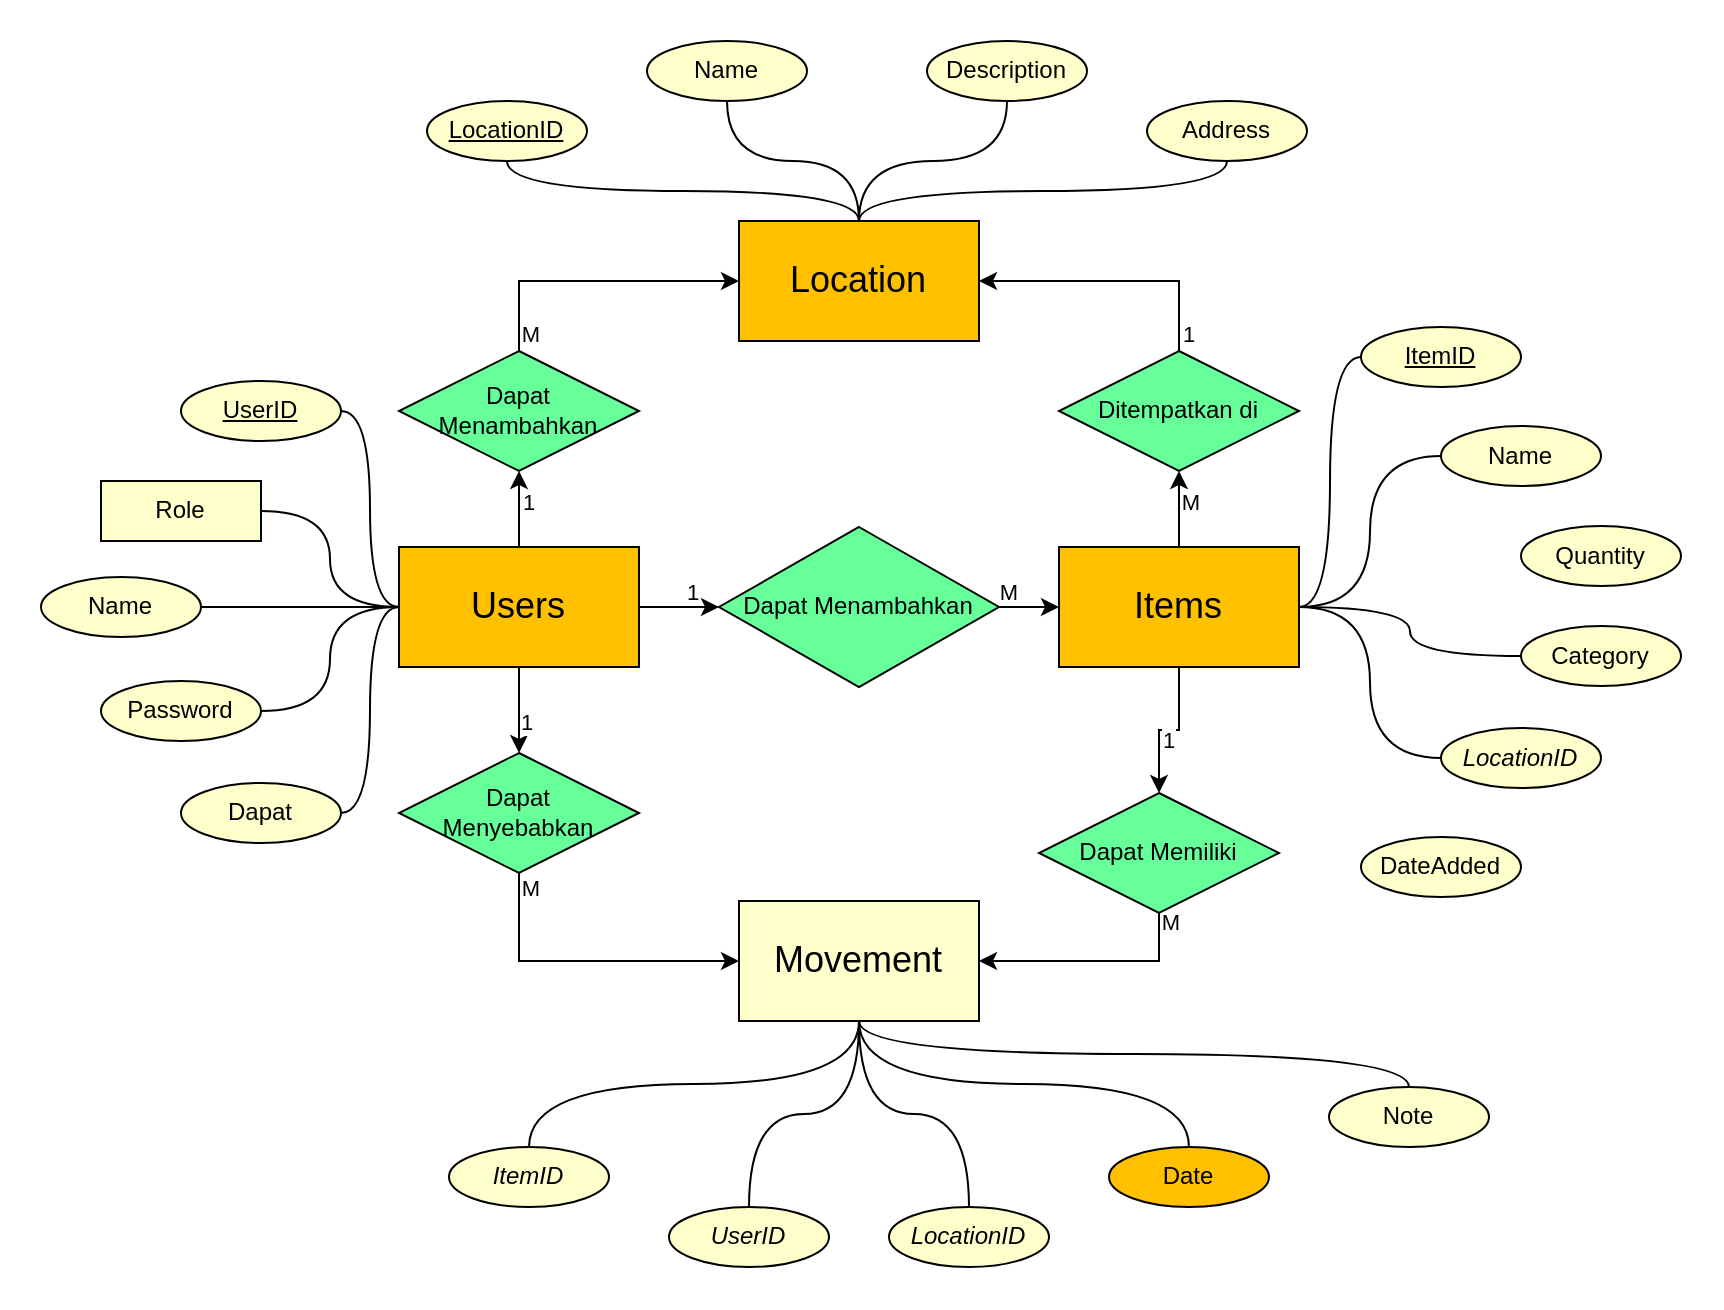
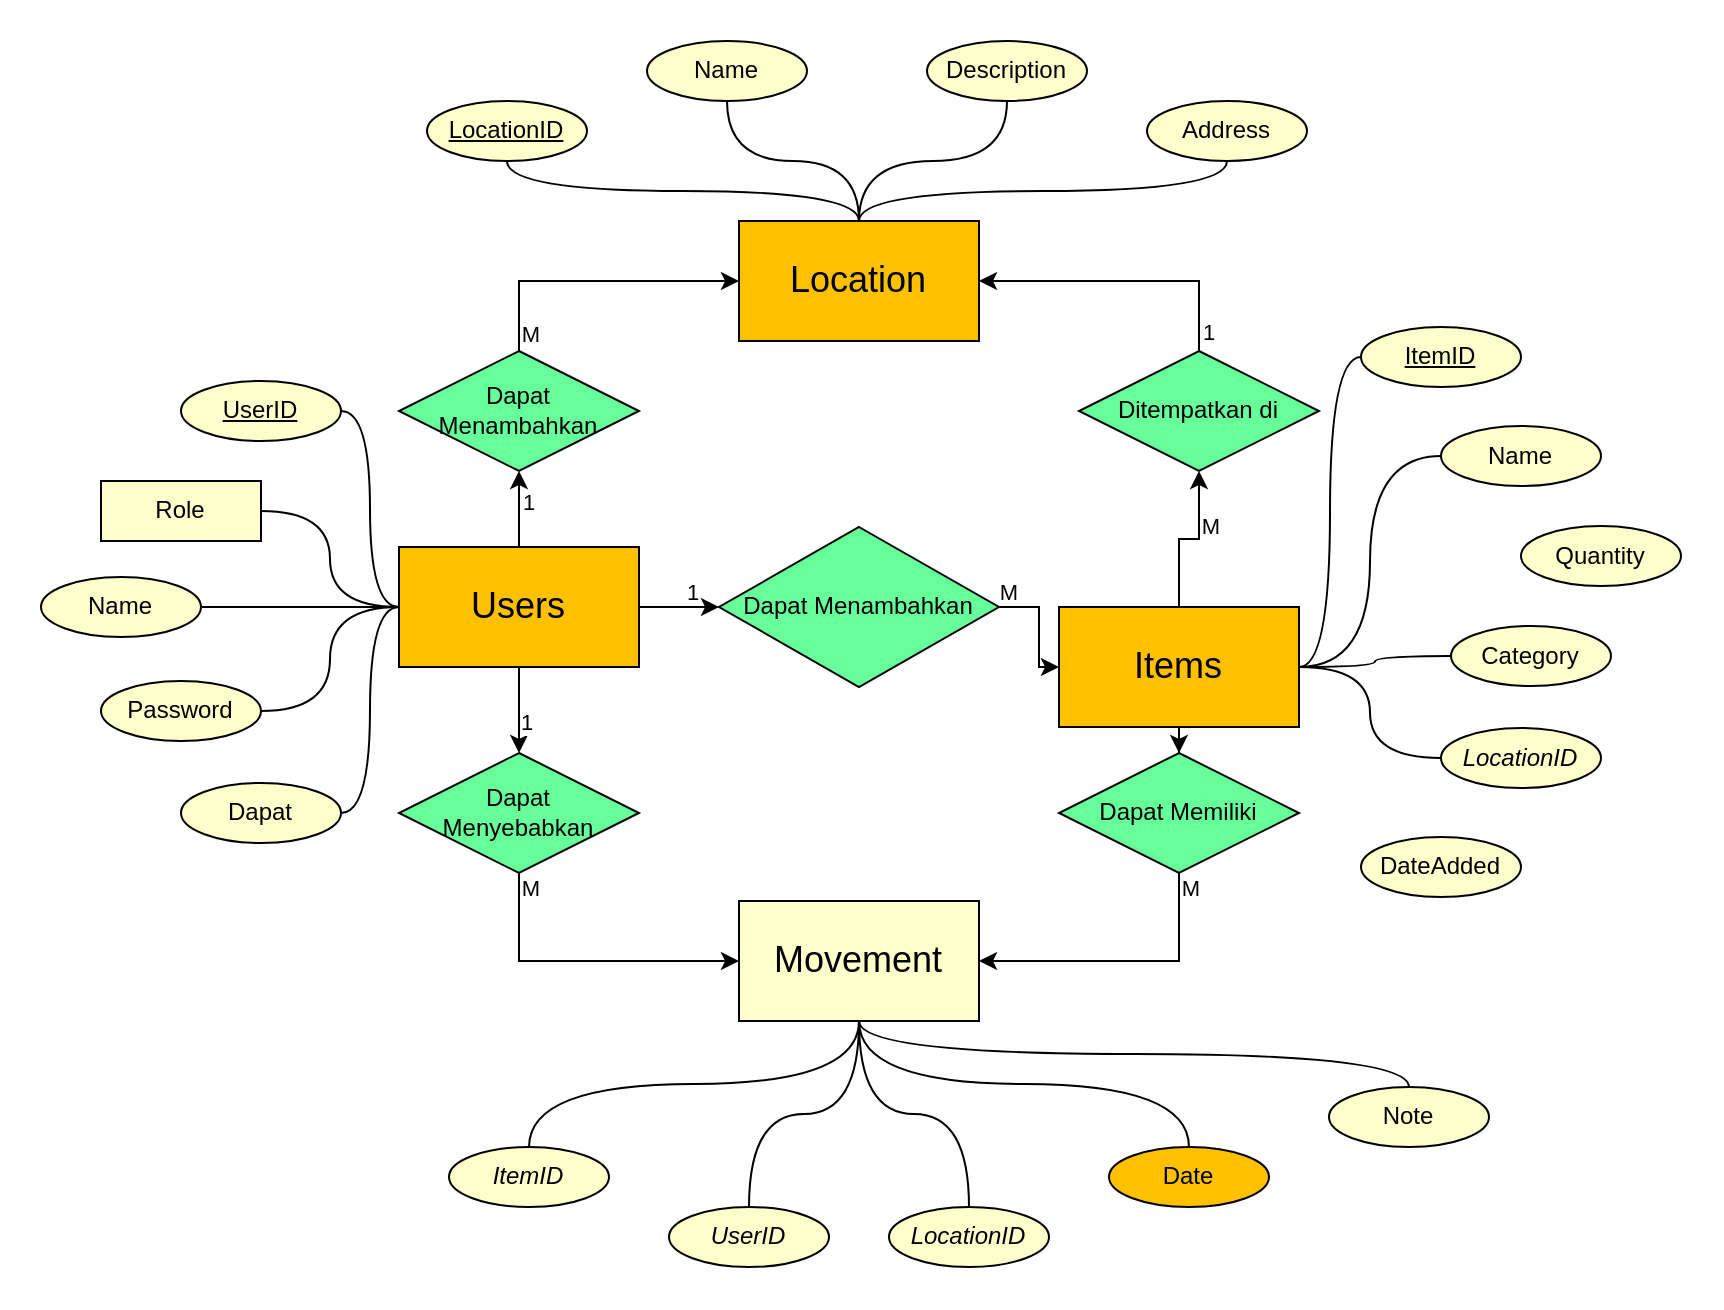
- <mxCell id="35" value="Ditempatkan di" style="shape=rhombus;perimeter=rhombusPerimeter;whiteSpace=wrap;html=1;align=center;fillColor=#66FF99;" vertex="1" parent="1"><mxGeometry x="529" y="175" width="120" height="60" as="geometry" /></mxCell>
+ <mxCell id="35" value="Ditempatkan di" style="shape=rhombus;perimeter=rhombusPerimeter;whiteSpace=wrap;html=1;align=center;fillColor=#66FF99;" vertex="1" parent="1"><mxGeometry x="539" y="175" width="120" height="60" as="geometry" /></mxCell>
- <mxCell id="6" value="&lt;font style=&quot;font-size: 18px;&quot;&gt;Items&lt;/font&gt;" style="rounded=0;whiteSpace=wrap;html=1;fillColor=#FFC000;" vertex="1" parent="1"><mxGeometry x="529" y="273" width="120" height="60" as="geometry" /></mxCell>
+ <mxCell id="6" value="&lt;font style=&quot;font-size: 18px;&quot;&gt;Items&lt;/font&gt;" style="rounded=0;whiteSpace=wrap;html=1;fillColor=#FFC000;" vertex="1" parent="1"><mxGeometry x="529" y="303" width="120" height="60" as="geometry" /></mxCell>
- <mxCell id="44" value="Category" style="ellipse;whiteSpace=wrap;html=1;align=center;fillColor=#FFFFCC;" vertex="1" parent="1"><mxGeometry x="760" y="312.5" width="80" height="30" as="geometry" /></mxCell>
+ <mxCell id="44" value="Category" style="ellipse;whiteSpace=wrap;html=1;align=center;fillColor=#FFFFCC;" vertex="1" parent="1"><mxGeometry x="725" y="312.5" width="80" height="30" as="geometry" /></mxCell>
- <mxCell id="24" value="Dapat Memiliki" style="shape=rhombus;perimeter=rhombusPerimeter;whiteSpace=wrap;html=1;align=center;fillColor=#66FF99;" vertex="1" parent="1"><mxGeometry x="519" y="396" width="120" height="60" as="geometry" /></mxCell>
+ <mxCell id="24" value="Dapat Memiliki" style="shape=rhombus;perimeter=rhombusPerimeter;whiteSpace=wrap;html=1;align=center;fillColor=#66FF99;" vertex="1" parent="1"><mxGeometry x="529" y="376" width="120" height="60" as="geometry" /></mxCell>
